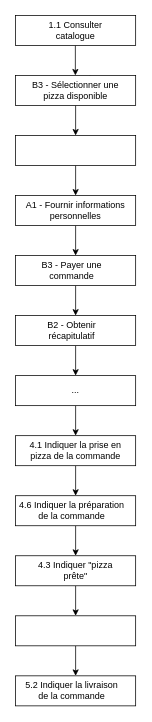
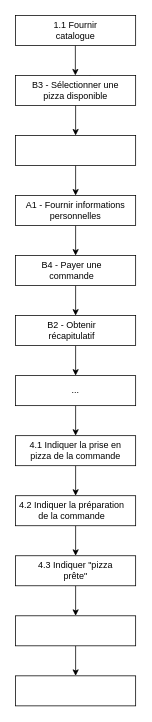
- <mxCell id="16" value="1.1 Consulter catalogue" style="text;html=1;strokeColor=none;fillColor=none;align=center;verticalAlign=middle;whiteSpace=wrap;rounded=0;" vertex="1" parent="14"><mxGeometry x="30" y="10" width="100" height="20" as="geometry" /></mxCell>
+ <mxCell id="16" value="1.1 Fournir catalogue" style="text;html=1;strokeColor=none;fillColor=none;align=center;verticalAlign=middle;whiteSpace=wrap;rounded=0;" vertex="1" parent="14"><mxGeometry x="30" y="10" width="100" height="20" as="geometry" /></mxCell>
- <mxCell id="27" value="B3 - Payer une commande" style="text;html=1;strokeColor=none;fillColor=none;align=center;verticalAlign=middle;whiteSpace=wrap;rounded=0;" vertex="1" parent="25"><mxGeometry x="10" y="10" width="130" height="20" as="geometry" /></mxCell>
+ <mxCell id="27" value="B4 - Payer une commande" style="text;html=1;strokeColor=none;fillColor=none;align=center;verticalAlign=middle;whiteSpace=wrap;rounded=0;" vertex="1" parent="25"><mxGeometry x="10" y="10" width="130" height="20" as="geometry" /></mxCell>
- <mxCell id="39" value="4.6 Indiquer la préparation de la commande" style="text;html=1;strokeColor=none;fillColor=none;align=center;verticalAlign=middle;whiteSpace=wrap;rounded=0;" vertex="1" parent="37"><mxGeometry y="10" width="150" height="20" as="geometry" /></mxCell>
+ <mxCell id="39" value="4.2 Indiquer la préparation de la commande" style="text;html=1;strokeColor=none;fillColor=none;align=center;verticalAlign=middle;whiteSpace=wrap;rounded=0;" vertex="1" parent="37"><mxGeometry y="10" width="150" height="20" as="geometry" /></mxCell>
- <mxCell id="47" value="5.2 Indiquer la livraison de la commande" style="text;html=1;strokeColor=none;fillColor=none;align=center;verticalAlign=middle;whiteSpace=wrap;rounded=0;" vertex="1" parent="45"><mxGeometry x="10" y="10" width="130" height="20" as="geometry" /></mxCell>
